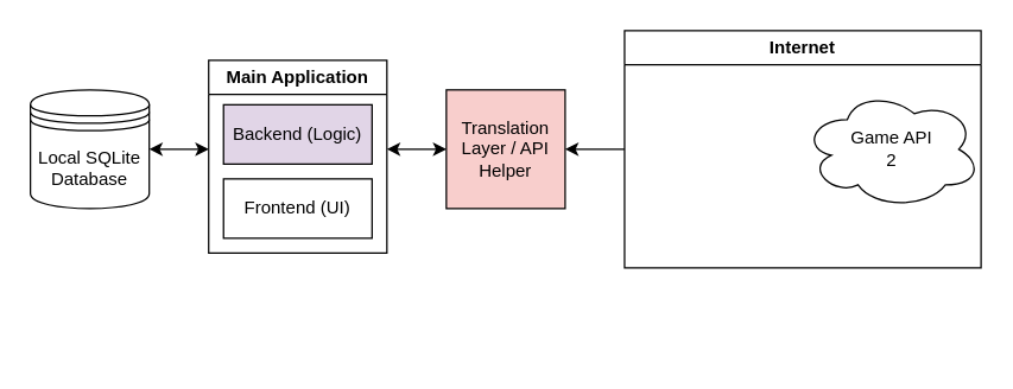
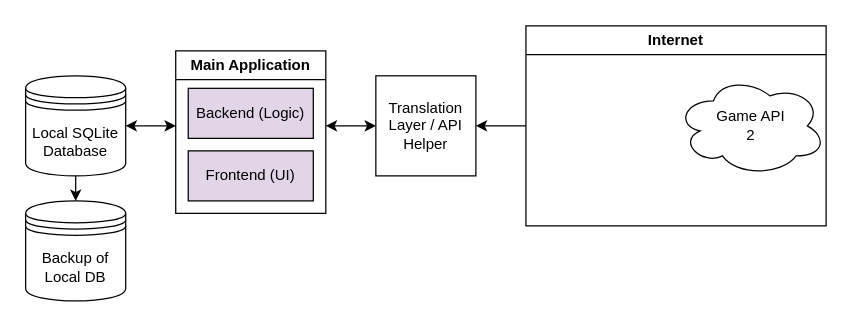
- <mxCell id="5" value="Translation Layer / API Helper" style="rounded=0;whiteSpace=wrap;html=1;fillColor=#f8cecc;" parent="1" vertex="1"><mxGeometry x="300" y="60" width="80" height="80" as="geometry" /></mxCell>
+ <mxCell id="5" value="Translation Layer / API Helper" style="rounded=0;whiteSpace=wrap;html=1;" parent="1" vertex="1"><mxGeometry x="300" y="60" width="80" height="80" as="geometry" /></mxCell>
- <mxCell id="13" value="Frontend (UI)" style="rounded=0;whiteSpace=wrap;html=1;" vertex="1" parent="11"><mxGeometry x="10" y="80" width="100" height="40" as="geometry" /></mxCell>
+ <mxCell id="13" value="Frontend (UI)" style="rounded=0;whiteSpace=wrap;html=1;fillColor=#e1d5e7;" vertex="1" parent="11"><mxGeometry x="10" y="80" width="100" height="40" as="geometry" /></mxCell>
+ <mxCell id="10" value="" style="endArrow=classic;html=1;rounded=0;entryX=0.5;entryY=0;entryDx=0;entryDy=0;exitX=0.5;exitY=1;exitDx=0;exitDy=0;" parent="1" source="2" target="9" edge="1"><mxGeometry width="50" height="50" relative="1" as="geometry"><mxPoint x="290" y="180" as="sourcePoint" /><mxPoint x="340" y="130" as="targetPoint" /></mxGeometry></mxCell>
+ <mxCell id="9" value="Backup of Local DB" style="shape=datastore;whiteSpace=wrap;html=1;" parent="1" vertex="1"><mxGeometry x="20" y="160" width="80" height="80" as="geometry" /></mxCell>
